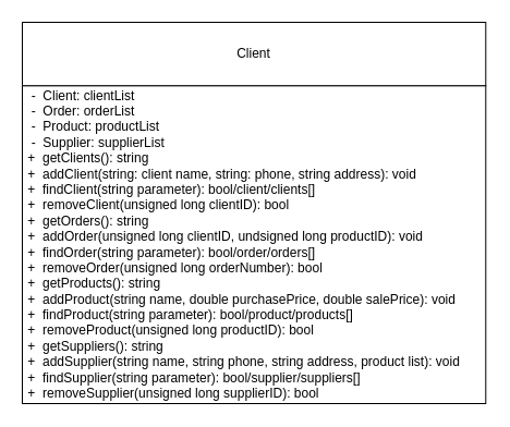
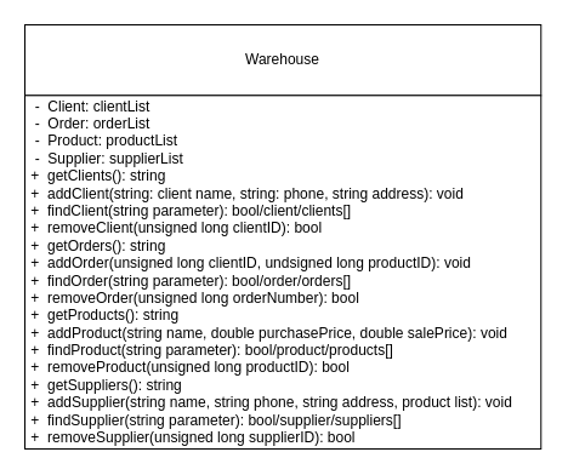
- <mxCell id="3" value="Client" style="text;html=1;align=center;verticalAlign=middle;whiteSpace=wrap;rounded=0;strokeColor=#000000;fillColor=#ffffff;" parent="2" vertex="1"><mxGeometry width="425.28" height="58.333" as="geometry" /></mxCell>
+ <mxCell id="3" value="Warehouse" style="text;html=1;align=center;verticalAlign=middle;whiteSpace=wrap;rounded=0;strokeColor=#000000;fillColor=#ffffff;" parent="2" vertex="1"><mxGeometry width="425.28" height="58.333" as="geometry" /></mxCell>
